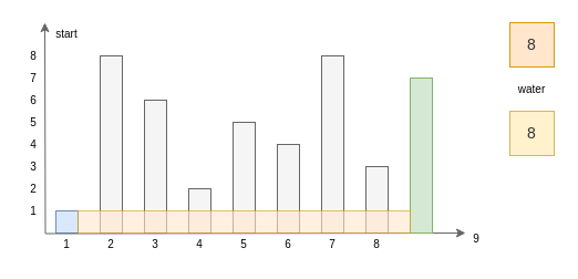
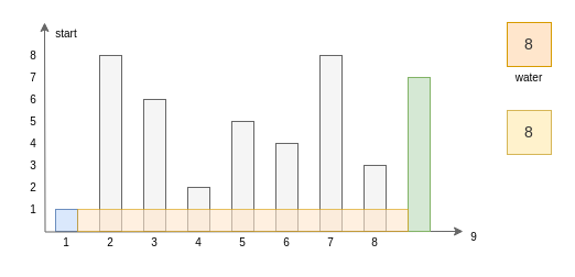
- <mxCell id="32" value="water" style="text;html=1;align=center;verticalAlign=middle;whiteSpace=wrap;rounded=0;fontSize=10;" parent="1" vertex="1"><mxGeometry x="460" y="70" width="40" height="20" as="geometry" /></mxCell>
+ <mxCell id="32" value="water" style="text;html=1;align=center;verticalAlign=middle;whiteSpace=wrap;rounded=0;fontSize=10;" parent="1" vertex="1"><mxGeometry x="460" y="60" width="40" height="20" as="geometry" /></mxCell>
